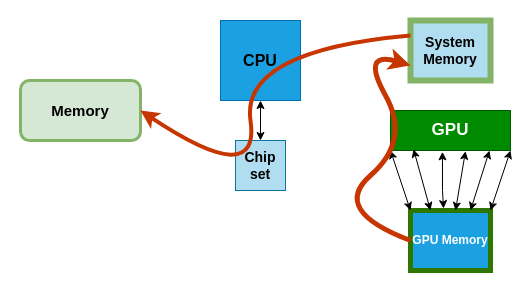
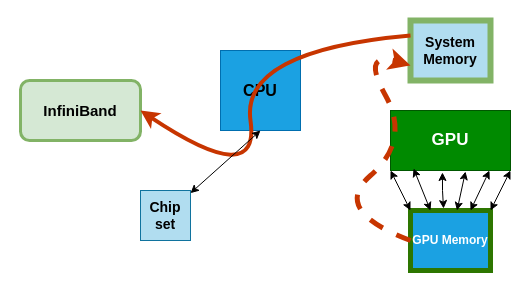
- <mxCell id="6" value="&lt;b&gt;&lt;font style=&quot;font-size: 16px; color: rgb(0, 0, 0);&quot;&gt;CPU&lt;/font&gt;&lt;/b&gt;" style="whiteSpace=wrap;html=1;aspect=fixed;fillColor=#1ba1e2;fontColor=#ffffff;strokeColor=#006EAF;" parent="1" vertex="1"><mxGeometry x="220" y="20" width="80" height="80" as="geometry" /></mxCell>
+ <mxCell id="6" value="&lt;b&gt;&lt;font style=&quot;font-size: 16px; color: rgb(0, 0, 0);&quot;&gt;CPU&lt;/font&gt;&lt;/b&gt;" style="whiteSpace=wrap;html=1;aspect=fixed;fillColor=#1ba1e2;fontColor=#ffffff;strokeColor=#006EAF;" parent="1" vertex="1"><mxGeometry x="220" y="50" width="80" height="80" as="geometry" /></mxCell>
- <mxCell id="7" value="&lt;b&gt;&lt;font style=&quot;font-size: 15px;&quot;&gt;Memory&lt;/font&gt;&lt;/b&gt;" style="rounded=1;whiteSpace=wrap;html=1;fillColor=#d5e8d4;strokeColor=#82b366;strokeWidth=3;" parent="1" vertex="1"><mxGeometry x="20" y="80" width="120" height="60" as="geometry" /></mxCell>
+ <mxCell id="7" value="&lt;b&gt;&lt;font style=&quot;font-size: 15px;&quot;&gt;InfiniBand&lt;/font&gt;&lt;/b&gt;" style="rounded=1;whiteSpace=wrap;html=1;fillColor=#d5e8d4;strokeColor=#82b366;strokeWidth=3;" parent="1" vertex="1"><mxGeometry x="20" y="80" width="120" height="60" as="geometry" /></mxCell>
- <mxCell id="3" value="&lt;b&gt;&lt;font style=&quot;font-size: 17px;&quot;&gt;GPU&lt;/font&gt;&lt;/b&gt;" style="rounded=0;whiteSpace=wrap;html=1;fillColor=#008a00;strokeColor=#005700;fontColor=#ffffff;" parent="1" vertex="1"><mxGeometry x="390" y="110" width="120" height="40" as="geometry" /></mxCell>
+ <mxCell id="3" value="&lt;b&gt;&lt;font style=&quot;font-size: 17px;&quot;&gt;GPU&lt;/font&gt;&lt;/b&gt;" style="rounded=0;whiteSpace=wrap;html=1;fillColor=#008a00;strokeColor=#005700;fontColor=#ffffff;" parent="1" vertex="1"><mxGeometry x="390" y="110" width="120" height="60" as="geometry" /></mxCell>
- <mxCell id="14" value="" style="curved=1;endArrow=classic;html=1;rounded=0;exitX=0;exitY=0.5;exitDx=0;exitDy=0;entryX=0;entryY=0.75;entryDx=0;entryDy=0;strokeColor=#C73500;fillColor=#fa6800;strokeWidth=5;" edge="1" parent="1" source="2" target="4"><mxGeometry width="50" height="50" relative="1" as="geometry"><mxPoint x="400" y="250" as="sourcePoint" /><mxPoint x="390" y="190" as="targetPoint" /><Array as="points"><mxPoint x="330" y="210" /><mxPoint x="410" y="140" /><mxPoint x="360" y="50" /></Array></mxGeometry></mxCell>
+ <mxCell id="14" value="" style="curved=1;endArrow=classic;html=1;rounded=0;exitX=0;exitY=0.5;exitDx=0;exitDy=0;entryX=0;entryY=0.75;entryDx=0;entryDy=0;strokeColor=#C73500;fillColor=#fa6800;strokeWidth=5;dashed=1;" edge="1" parent="1" source="2" target="4"><mxGeometry width="50" height="50" relative="1" as="geometry"><mxPoint x="400" y="250" as="sourcePoint" /><mxPoint x="390" y="190" as="targetPoint" /><Array as="points"><mxPoint x="330" y="210" /><mxPoint x="410" y="140" /><mxPoint x="360" y="50" /></Array></mxGeometry></mxCell>
- <mxCell id="5" value="&lt;b&gt;&lt;font style=&quot;font-size: 14px;&quot;&gt;Chip set&lt;/font&gt;&lt;/b&gt;" style="rounded=0;whiteSpace=wrap;html=1;fillColor=#b1ddf0;strokeColor=#10739e;" parent="1" vertex="1"><mxGeometry x="235" y="140" width="50" height="50" as="geometry" /></mxCell>
+ <mxCell id="5" value="&lt;b&gt;&lt;font style=&quot;font-size: 14px;&quot;&gt;Chip set&lt;/font&gt;&lt;/b&gt;" style="rounded=0;whiteSpace=wrap;html=1;fillColor=#b1ddf0;strokeColor=#10739e;" parent="1" vertex="1"><mxGeometry x="140" y="190" width="50" height="50" as="geometry" /></mxCell>
